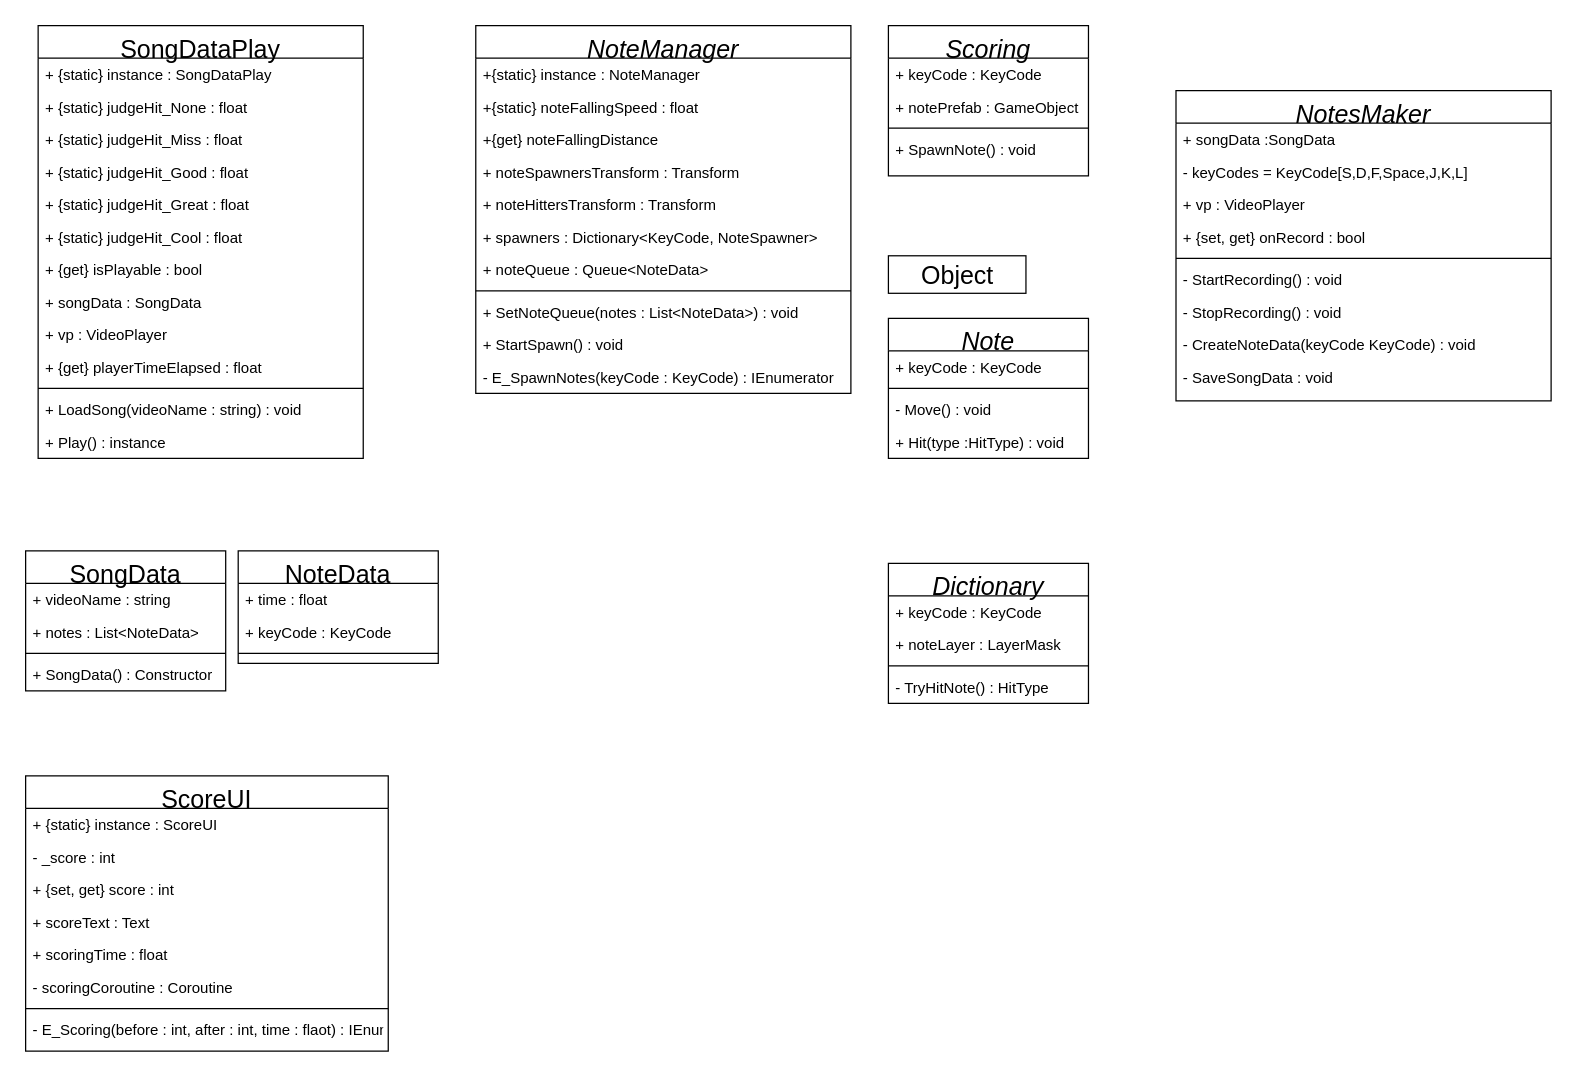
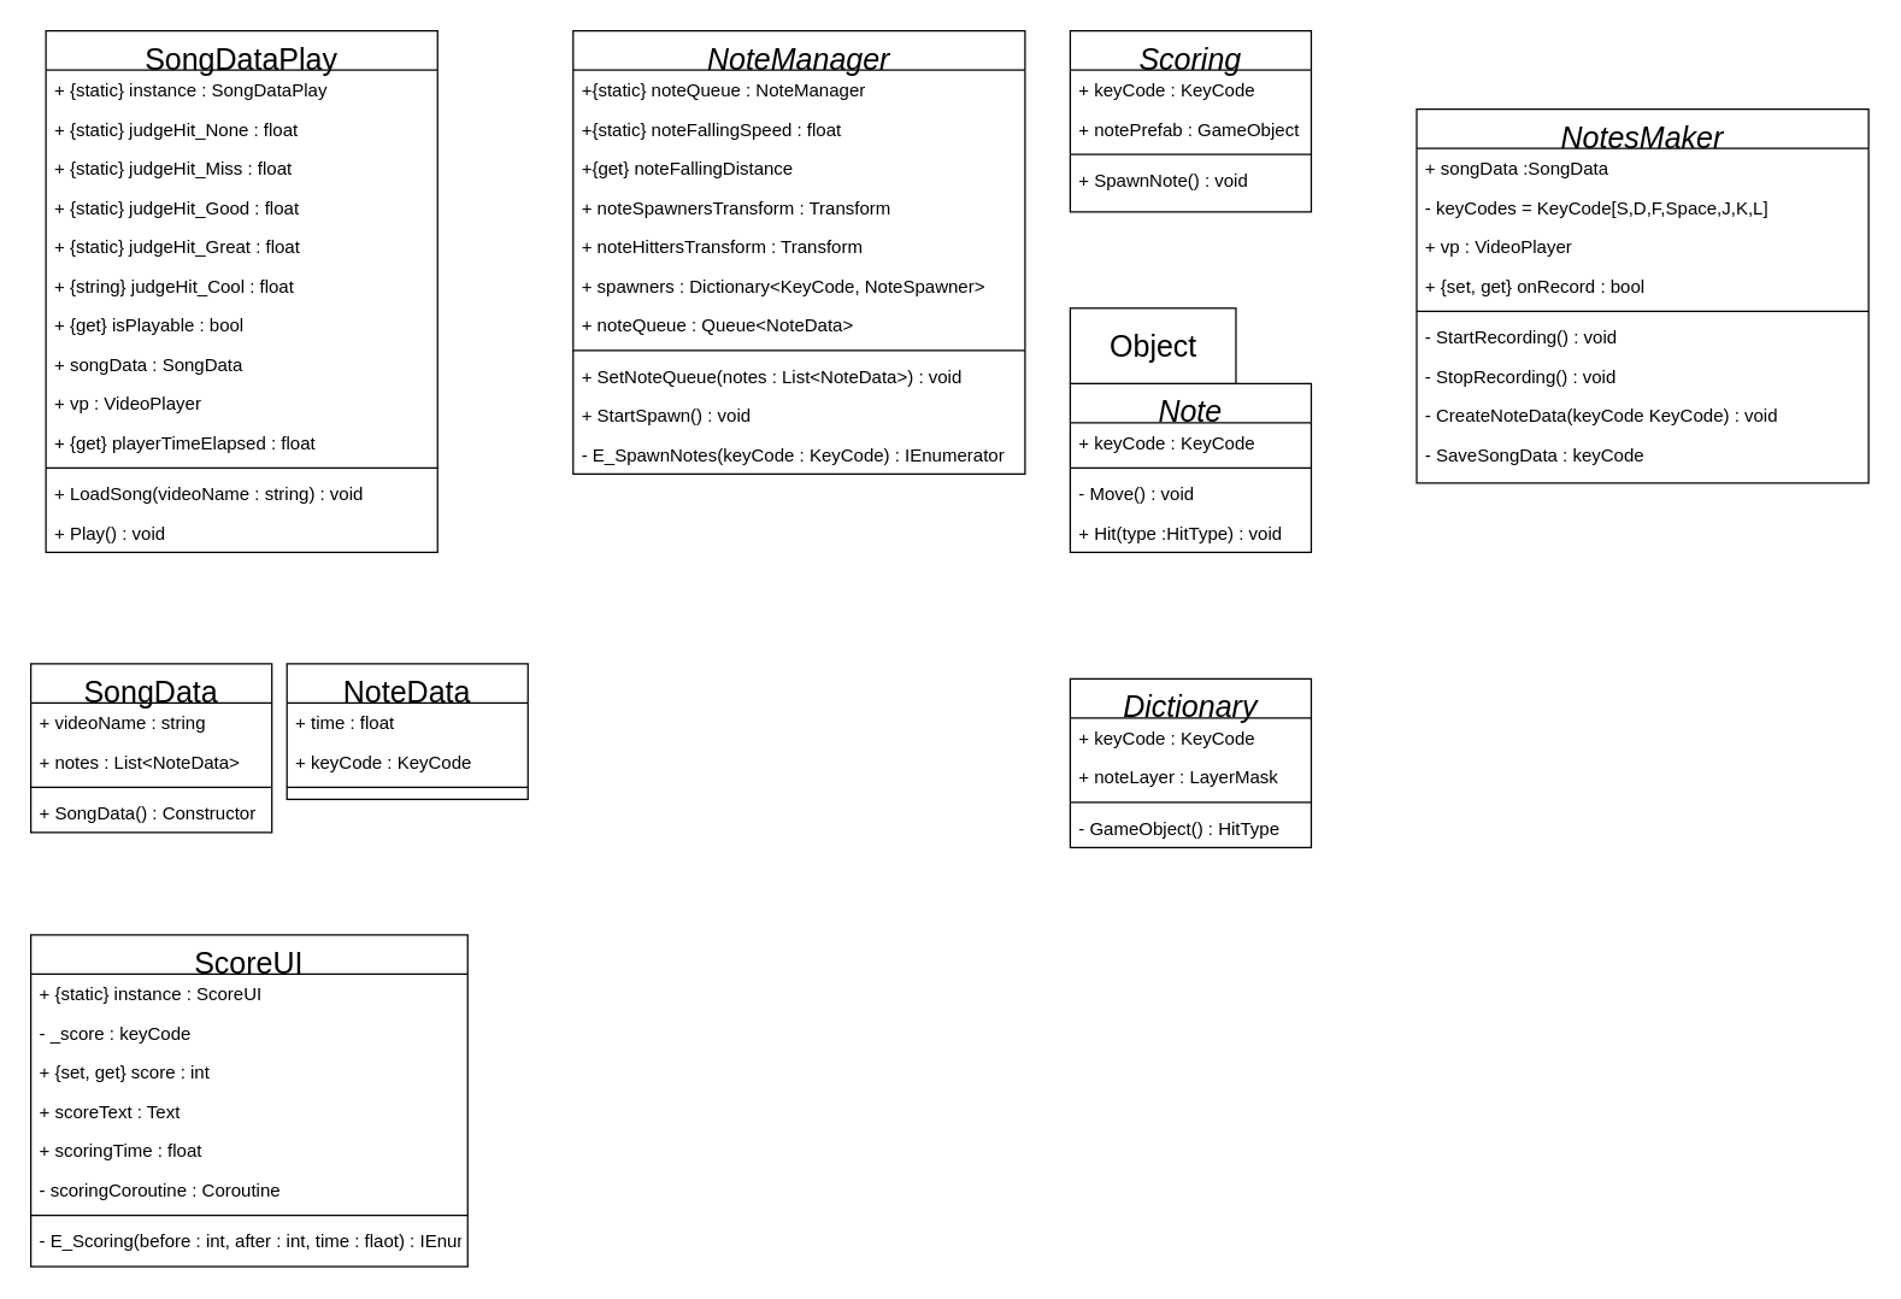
- <mxCell id="27" value="+{static} instance : NoteManager" style="text;align=left;verticalAlign=top;spacingLeft=4;spacingRight=4;overflow=hidden;rotatable=0;points=[[0,0.5],[1,0.5]];portConstraint=eastwest;rounded=0;shadow=0;html=0;" vertex="1" parent="26"><mxGeometry y="26" width="300" height="26" as="geometry" /></mxCell>
+ <mxCell id="27" value="+{static} noteQueue : NoteManager" style="text;align=left;verticalAlign=top;spacingLeft=4;spacingRight=4;overflow=hidden;rotatable=0;points=[[0,0.5],[1,0.5]];portConstraint=eastwest;rounded=0;shadow=0;html=0;" vertex="1" parent="26"><mxGeometry y="26" width="300" height="26" as="geometry" /></mxCell>
- <mxCell id="13" value="+ {static} judgeHit_Cool : float" style="text;align=left;verticalAlign=top;spacingLeft=4;spacingRight=4;overflow=hidden;rotatable=0;points=[[0,0.5],[1,0.5]];portConstraint=eastwest;" vertex="1" parent="7"><mxGeometry y="156" width="260" height="26" as="geometry" /></mxCell>
+ <mxCell id="13" value="+ {string} judgeHit_Cool : float" style="text;align=left;verticalAlign=top;spacingLeft=4;spacingRight=4;overflow=hidden;rotatable=0;points=[[0,0.5],[1,0.5]];portConstraint=eastwest;" vertex="1" parent="7"><mxGeometry y="156" width="260" height="26" as="geometry" /></mxCell>
- <mxCell id="43" value="Object" style="html=1;fontSize=20;" vertex="1" parent="1"><mxGeometry x="710" y="204" width="110" height="30" as="geometry" /></mxCell>
+ <mxCell id="43" value="Object" style="html=1;fontSize=20;" vertex="1" parent="1"><mxGeometry x="710" y="204" width="110" height="50" as="geometry" /></mxCell>
- <mxCell id="62" value="- SaveSongData : void" style="text;align=left;verticalAlign=top;spacingLeft=4;spacingRight=4;overflow=hidden;rotatable=0;points=[[0,0.5],[1,0.5]];portConstraint=eastwest;rounded=0;shadow=0;html=0;" vertex="1" parent="53"><mxGeometry y="216" width="300" height="26" as="geometry" /></mxCell>
+ <mxCell id="62" value="- SaveSongData : keyCode" style="text;align=left;verticalAlign=top;spacingLeft=4;spacingRight=4;overflow=hidden;rotatable=0;points=[[0,0.5],[1,0.5]];portConstraint=eastwest;rounded=0;shadow=0;html=0;" vertex="1" parent="53"><mxGeometry y="216" width="300" height="26" as="geometry" /></mxCell>
- <mxCell id="20" value="+ Play() : instance" style="text;align=left;verticalAlign=top;spacingLeft=4;spacingRight=4;overflow=hidden;rotatable=0;points=[[0,0.5],[1,0.5]];portConstraint=eastwest;" vertex="1" parent="7"><mxGeometry y="320" width="260" height="26" as="geometry" /></mxCell>
+ <mxCell id="20" value="+ Play() : void" style="text;align=left;verticalAlign=top;spacingLeft=4;spacingRight=4;overflow=hidden;rotatable=0;points=[[0,0.5],[1,0.5]];portConstraint=eastwest;" vertex="1" parent="7"><mxGeometry y="320" width="260" height="26" as="geometry" /></mxCell>
- <mxCell id="25" value="- TryHitNote() : HitType" style="text;align=left;verticalAlign=top;spacingLeft=4;spacingRight=4;overflow=hidden;rotatable=0;points=[[0,0.5],[1,0.5]];portConstraint=eastwest;rounded=0;shadow=0;html=0;" vertex="1" parent="21"><mxGeometry y="86" width="160" height="26" as="geometry" /></mxCell>
+ <mxCell id="25" value="- GameObject() : HitType" style="text;align=left;verticalAlign=top;spacingLeft=4;spacingRight=4;overflow=hidden;rotatable=0;points=[[0,0.5],[1,0.5]];portConstraint=eastwest;rounded=0;shadow=0;html=0;" vertex="1" parent="21"><mxGeometry y="86" width="160" height="26" as="geometry" /></mxCell>
- <mxCell id="65" value="- _score : int" style="text;align=left;verticalAlign=top;spacingLeft=4;spacingRight=4;overflow=hidden;rotatable=0;points=[[0,0.5],[1,0.5]];portConstraint=eastwest;" vertex="1" parent="63"><mxGeometry y="52" width="290" height="26" as="geometry" /></mxCell>
+ <mxCell id="65" value="- _score : keyCode" style="text;align=left;verticalAlign=top;spacingLeft=4;spacingRight=4;overflow=hidden;rotatable=0;points=[[0,0.5],[1,0.5]];portConstraint=eastwest;" vertex="1" parent="63"><mxGeometry y="52" width="290" height="26" as="geometry" /></mxCell>
